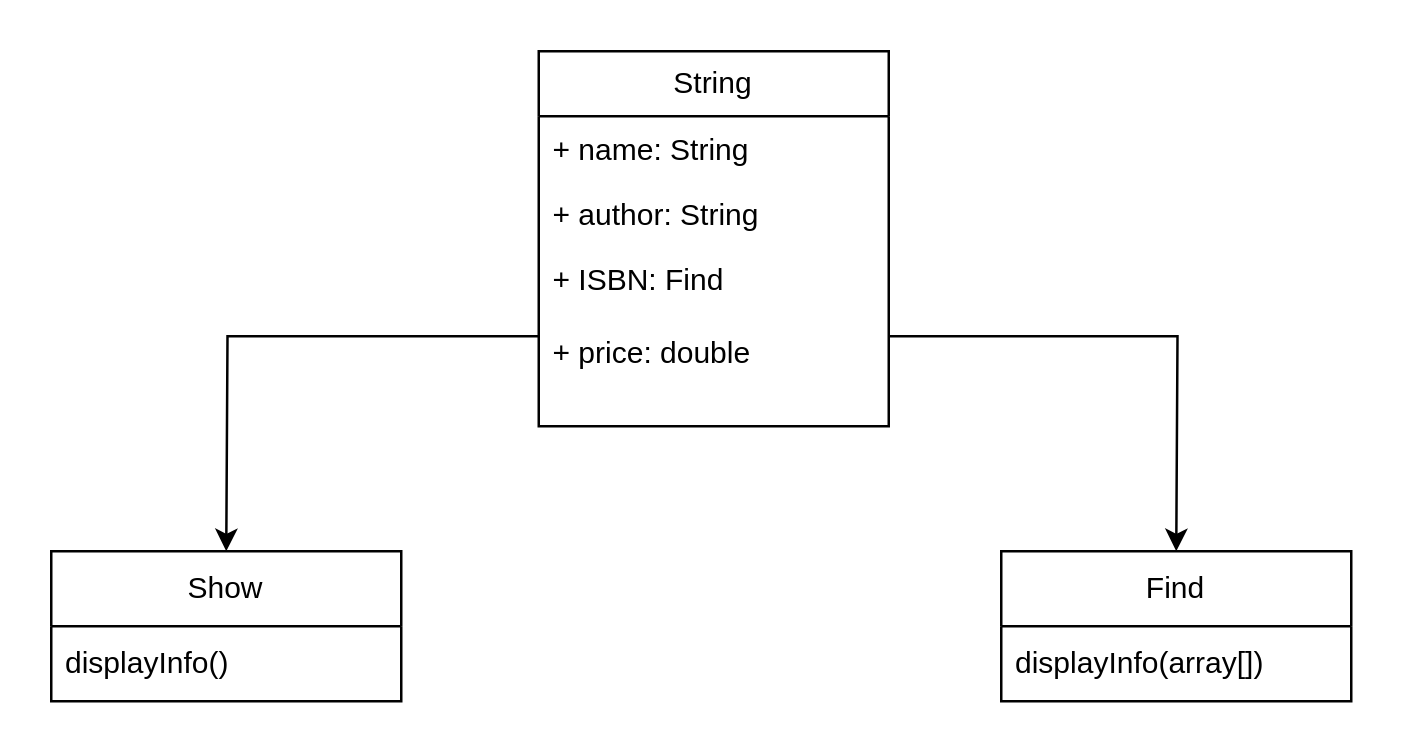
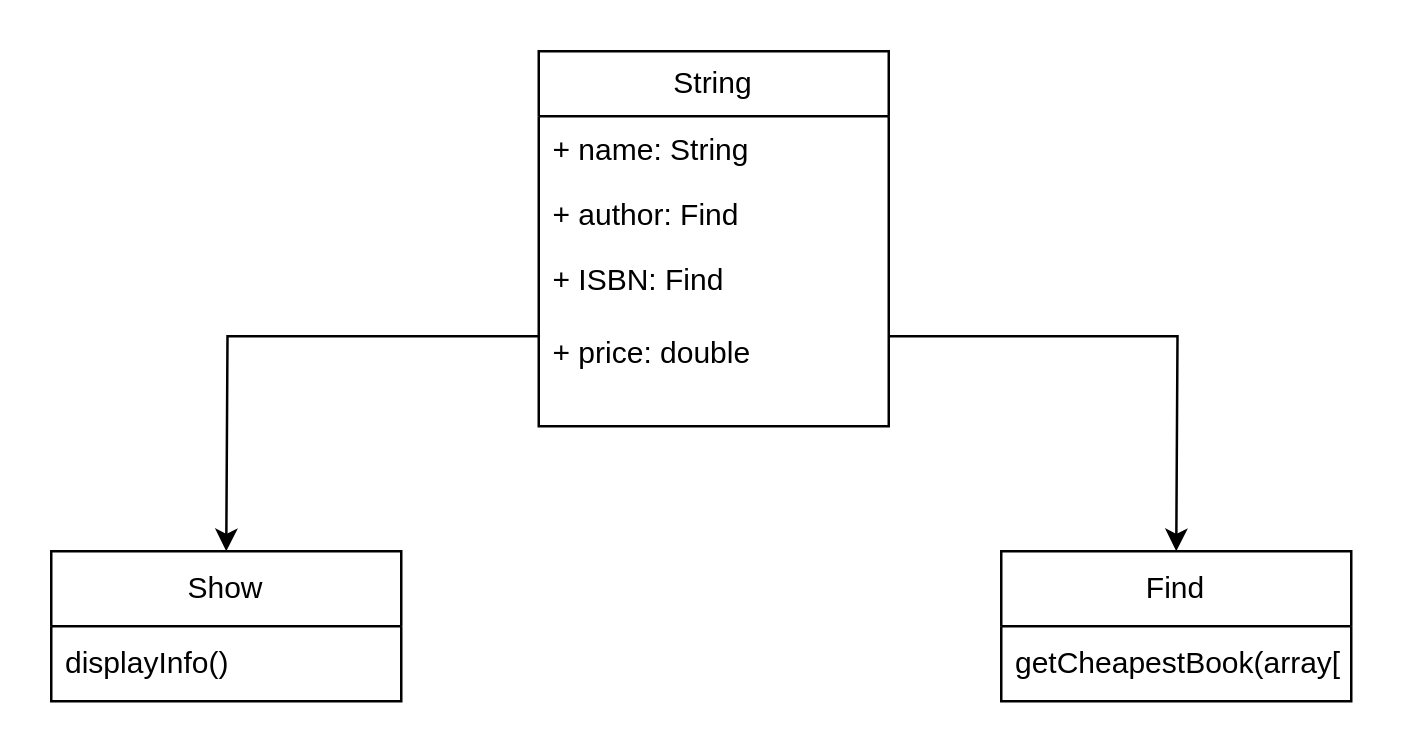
- <mxCell id="4" value="+ author: String &lt;span style=&quot;white-space: pre;&quot;&gt;&#09;&lt;/span&gt;&lt;span style=&quot;white-space: pre;&quot;&gt;&#09;&lt;/span&gt;" style="text;strokeColor=none;fillColor=none;align=left;verticalAlign=top;spacingLeft=4;spacingRight=4;overflow=hidden;rotatable=0;points=[[0,0.5],[1,0.5]];portConstraint=eastwest;whiteSpace=wrap;html=1;" vertex="1" parent="2"><mxGeometry y="52" width="140" height="26" as="geometry" /></mxCell>
+ <mxCell id="4" value="+ author: Find &lt;span style=&quot;white-space: pre;&quot;&gt;&#09;&lt;/span&gt;&lt;span style=&quot;white-space: pre;&quot;&gt;&#09;&lt;/span&gt;" style="text;strokeColor=none;fillColor=none;align=left;verticalAlign=top;spacingLeft=4;spacingRight=4;overflow=hidden;rotatable=0;points=[[0,0.5],[1,0.5]];portConstraint=eastwest;whiteSpace=wrap;html=1;" vertex="1" parent="2"><mxGeometry y="52" width="140" height="26" as="geometry" /></mxCell>
- <mxCell id="11" value="displayInfo(array[])" style="text;strokeColor=none;fillColor=none;align=left;verticalAlign=middle;spacingLeft=4;spacingRight=4;overflow=hidden;points=[[0,0.5],[1,0.5]];portConstraint=eastwest;rotatable=0;whiteSpace=wrap;html=1;" vertex="1" parent="10"><mxGeometry y="30" width="140" height="30" as="geometry" /></mxCell>
+ <mxCell id="11" value="getCheapestBook(array[])" style="text;strokeColor=none;fillColor=none;align=left;verticalAlign=middle;spacingLeft=4;spacingRight=4;overflow=hidden;points=[[0,0.5],[1,0.5]];portConstraint=eastwest;rotatable=0;whiteSpace=wrap;html=1;" vertex="1" parent="10"><mxGeometry y="30" width="140" height="30" as="geometry" /></mxCell>
